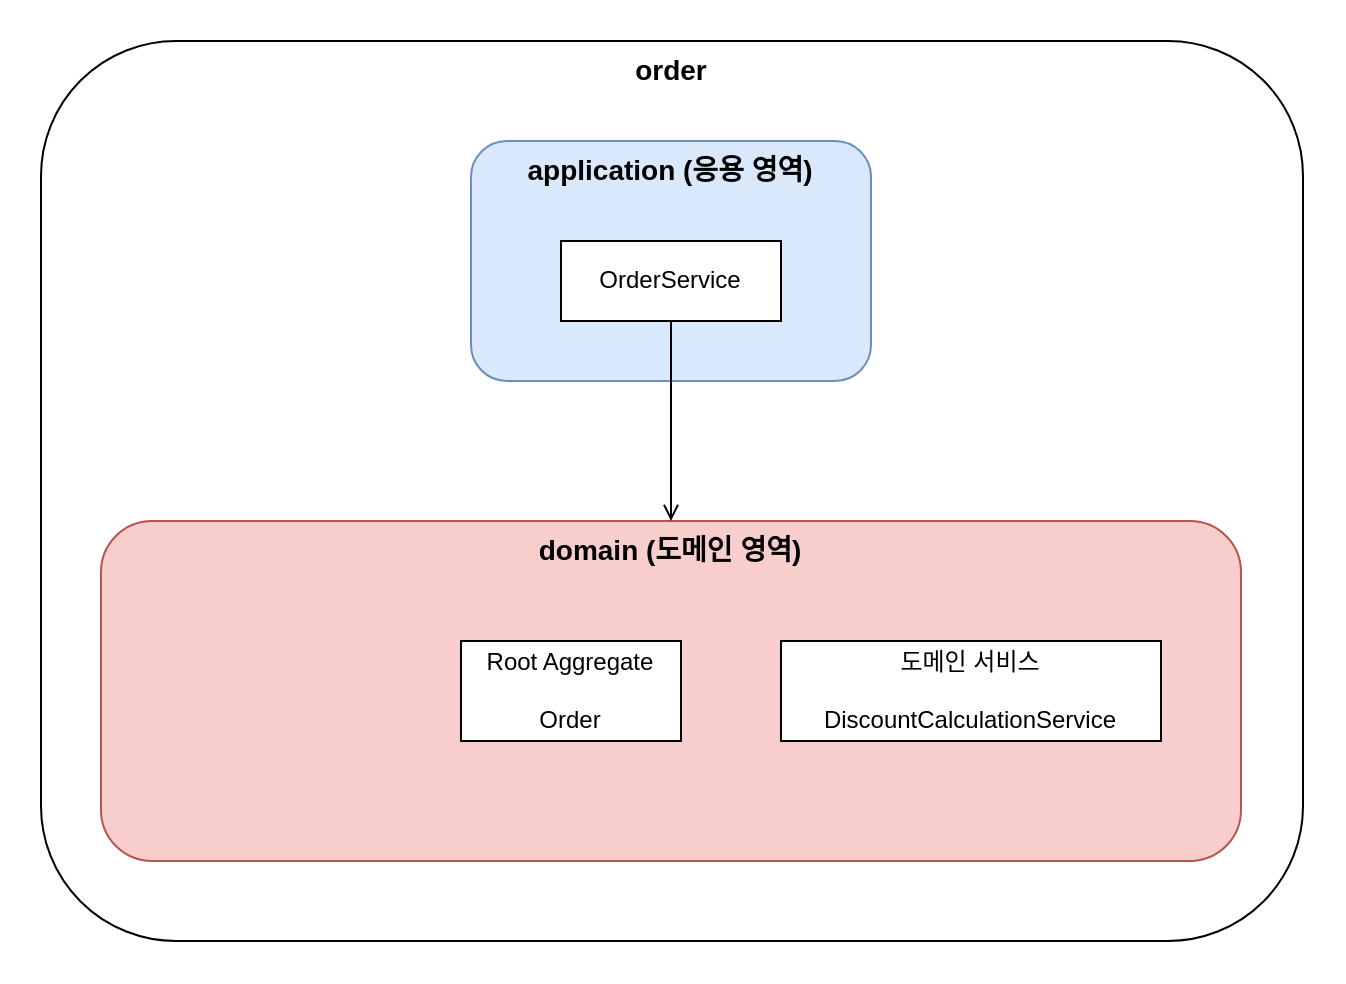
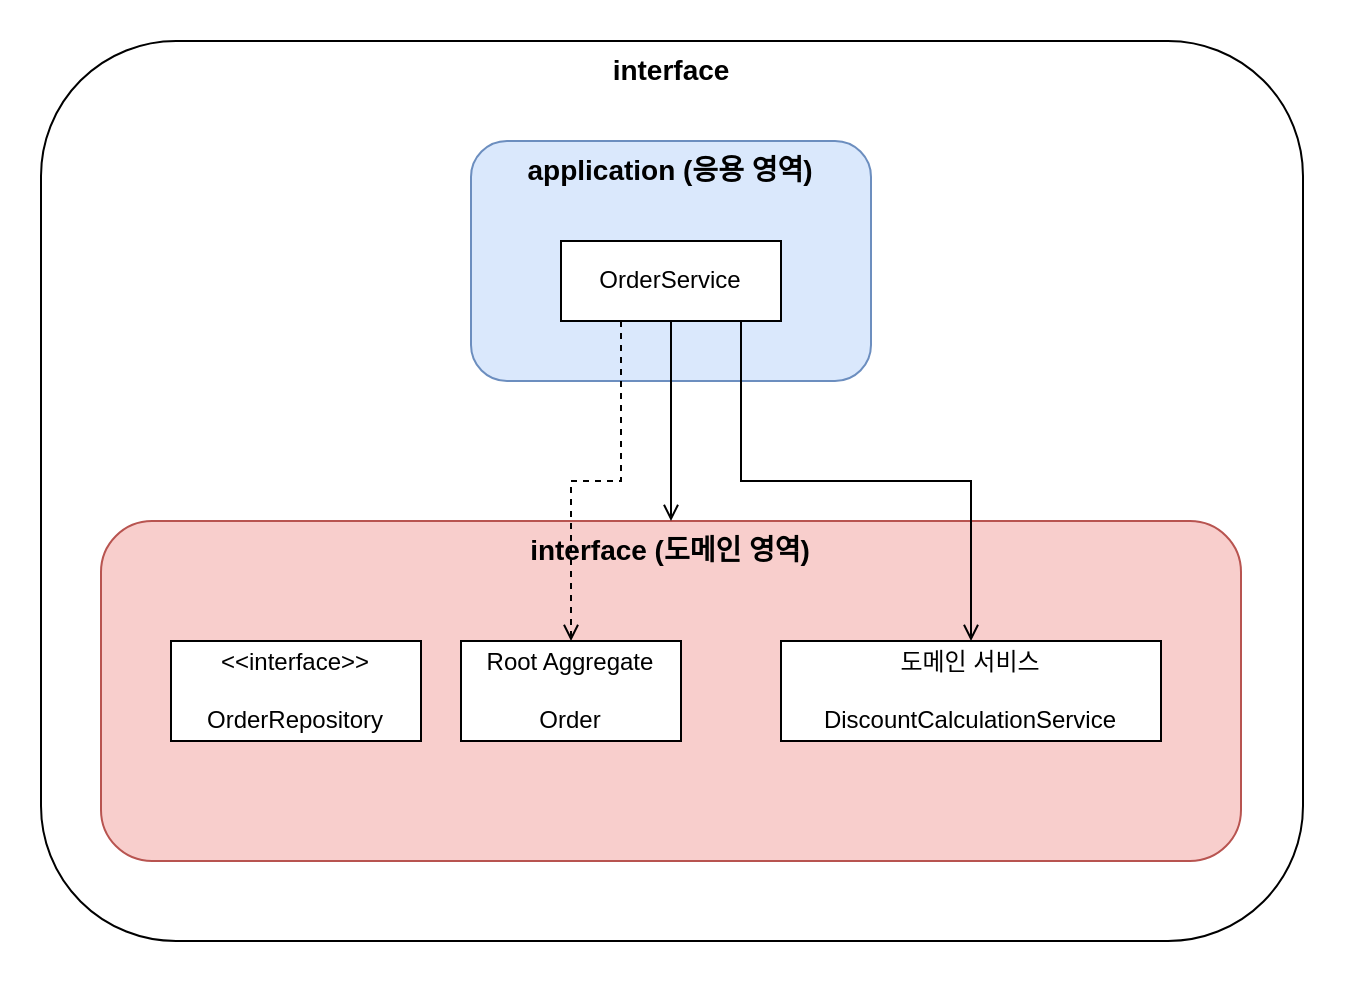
- <mxCell id="2" value="order" style="rounded=1;whiteSpace=wrap;html=1;horizontal=1;verticalAlign=top;fontStyle=1;fontSize=14;" vertex="1" parent="1"><mxGeometry x="20" y="20" width="631" height="450" as="geometry" /></mxCell>
+ <mxCell id="2" value="interface" style="rounded=1;whiteSpace=wrap;html=1;horizontal=1;verticalAlign=top;fontStyle=1;fontSize=14;" vertex="1" parent="1"><mxGeometry x="20" y="20" width="631" height="450" as="geometry" /></mxCell>
+ <mxCell id="9" style="edgeStyle=orthogonalEdgeStyle;rounded=0;orthogonalLoop=1;jettySize=auto;html=1;dashed=1;endArrow=open;endFill=0;" edge="1" parent="1" source="4" target="7"><mxGeometry relative="1" as="geometry"><Array as="points"><mxPoint x="310" y="240" /><mxPoint x="285" y="240" /></Array></mxGeometry></mxCell>
+ <mxCell id="10" style="edgeStyle=orthogonalEdgeStyle;rounded=0;orthogonalLoop=1;jettySize=auto;html=1;entryX=0.5;entryY=0;entryDx=0;entryDy=0;endArrow=open;endFill=0;" edge="1" parent="1" source="4" target="8"><mxGeometry relative="1" as="geometry"><Array as="points"><mxPoint x="370" y="240" /><mxPoint x="485" y="240" /></Array></mxGeometry></mxCell>
- <mxCell id="5" value="domain (도메인 영역)" style="rounded=1;whiteSpace=wrap;html=1;fontSize=14;fontStyle=1;verticalAlign=top;fillColor=#f8cecc;strokeColor=#b85450;" vertex="1" parent="1"><mxGeometry x="50" y="260" width="570" height="170" as="geometry" /></mxCell>
+ <mxCell id="5" value="interface (도메인 영역)" style="rounded=1;whiteSpace=wrap;html=1;fontSize=14;fontStyle=1;verticalAlign=top;fillColor=#f8cecc;strokeColor=#b85450;" vertex="1" parent="1"><mxGeometry x="50" y="260" width="570" height="170" as="geometry" /></mxCell>
+ <mxCell id="6" value="&amp;lt;&amp;lt;interface&amp;gt;&amp;gt;&lt;div&gt;&lt;br&gt;&lt;/div&gt;&lt;div&gt;OrderRepository&lt;/div&gt;" style="rounded=0;whiteSpace=wrap;html=1;" vertex="1" parent="1"><mxGeometry x="85" y="320" width="125" height="50" as="geometry" /></mxCell>
